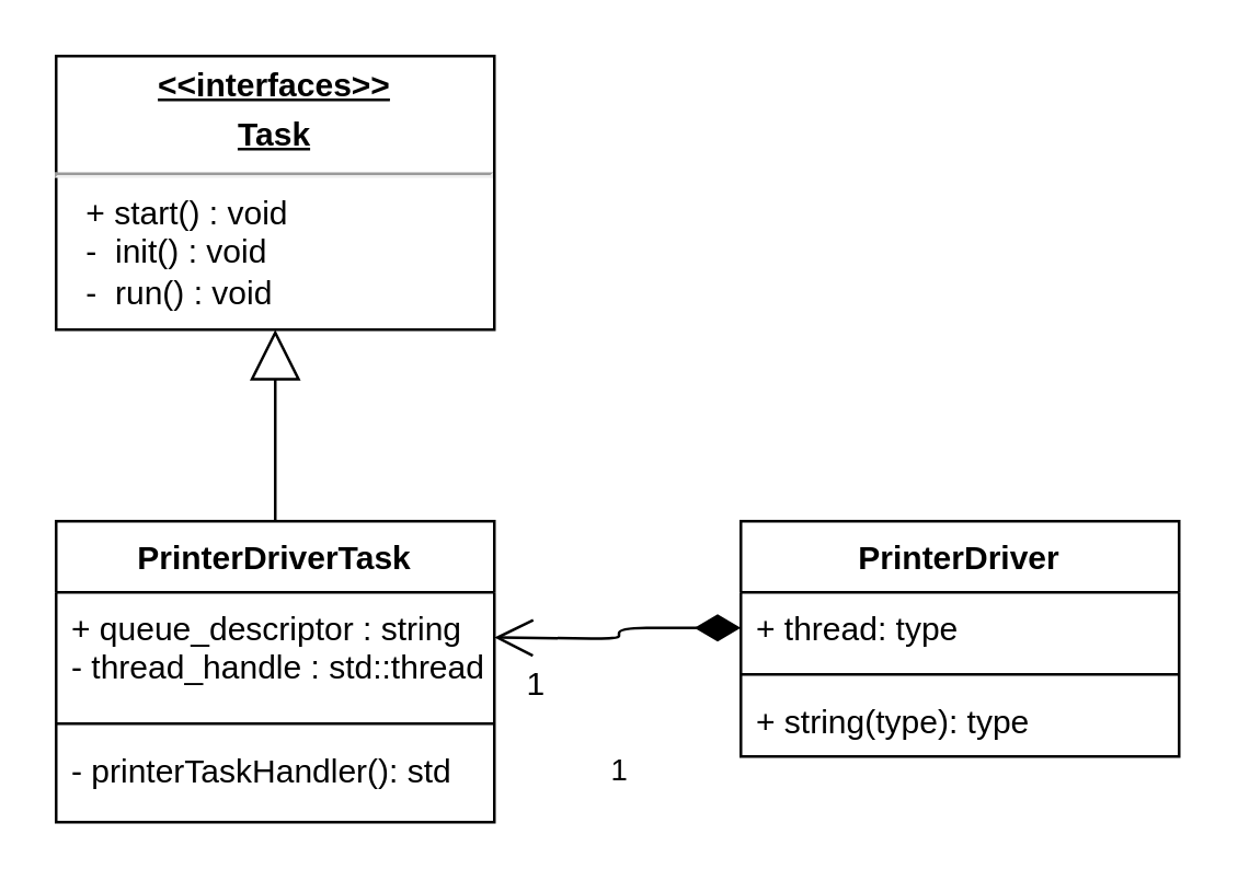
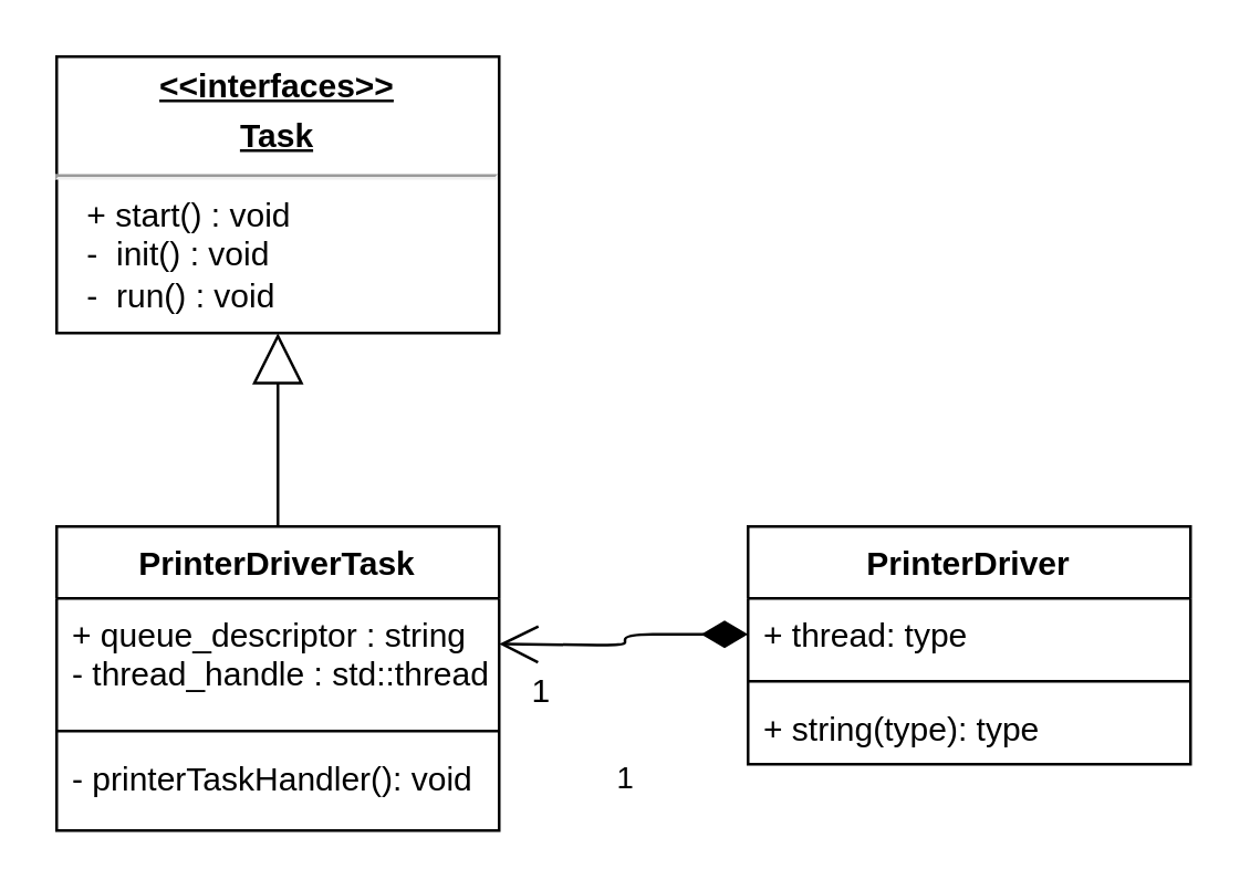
- <mxCell id="7" value="- printerTaskHandler(): std" style="text;strokeColor=none;fillColor=none;align=left;verticalAlign=top;spacingLeft=4;spacingRight=4;overflow=hidden;rotatable=0;points=[[0,0.5],[1,0.5]];portConstraint=eastwest;" vertex="1" parent="4"><mxGeometry y="78" width="160" height="32" as="geometry" /></mxCell>
+ <mxCell id="7" value="- printerTaskHandler(): void" style="text;strokeColor=none;fillColor=none;align=left;verticalAlign=top;spacingLeft=4;spacingRight=4;overflow=hidden;rotatable=0;points=[[0,0.5],[1,0.5]];portConstraint=eastwest;" vertex="1" parent="4"><mxGeometry y="78" width="160" height="32" as="geometry" /></mxCell>
